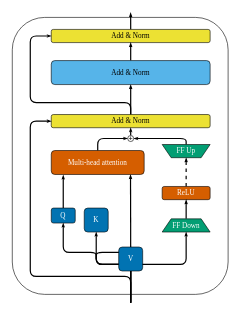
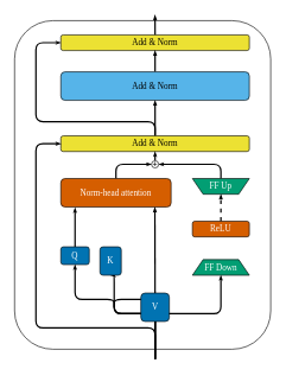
- <mxCell id="28" value="&lt;span style=&quot;font-family: EHUSans;&quot;&gt;FF Up&lt;/span&gt;" style="shape=trapezoid;perimeter=trapezoidPerimeter;whiteSpace=wrap;html=1;fixedSize=1;size=15;fillColor=#029e73;flipV=1;fontColor=#FFFFFF;" vertex="1" parent="1"><mxGeometry x="270" y="240" width="80" height="22" as="geometry" /></mxCell>
+ <mxCell id="28" value="&lt;span style=&quot;font-family: EHUSans;&quot;&gt;FF Up&lt;/span&gt;" style="shape=trapezoid;perimeter=trapezoidPerimeter;whiteSpace=wrap;html=1;fixedSize=1;size=15;fillColor=#029e73;flipV=1;fontColor=#FFFFFF;" vertex="1" parent="1"><mxGeometry x="270" y="250" width="80" height="22" as="geometry" /></mxCell>
- <mxCell id="22" value="Multi-head attention" style="rounded=1;whiteSpace=wrap;html=1;fillColor=#d55e00;fontFamily=EHUSans;fontStyle=0;fontColor=#FFFFFF;" parent="1" vertex="1"><mxGeometry x="85" y="250" width="155" height="40" as="geometry" /></mxCell>
+ <mxCell id="22" value="Norm-head attention" style="rounded=1;whiteSpace=wrap;html=1;fillColor=#d55e00;fontFamily=EHUSans;fontStyle=0;fontColor=#FFFFFF;" parent="1" vertex="1"><mxGeometry x="85" y="250" width="155" height="40" as="geometry" /></mxCell>
- <mxCell id="25" style="edgeStyle=orthogonalEdgeStyle;jumpSize=1;html=1;exitX=0.5;exitY=0;exitDx=0;exitDy=0;entryX=0.5;entryY=1;entryDx=0;entryDy=0;strokeWidth=2;endArrow=classicThin;endFill=1;endSize=1;elbow=vertical;" edge="1" parent="1" source="26" target="24"><mxGeometry relative="1" as="geometry" /></mxCell>
- <mxCell id="18" value="&lt;font color=&quot;#ffffff&quot;&gt;K&lt;/font&gt;" style="rounded=1;whiteSpace=wrap;html=1;fillColor=#0173b2;fontFamily=EHUSans;fontStyle=0" parent="1" vertex="1"><mxGeometry x="140" y="346" width="40" height="40" as="geometry" /></mxCell>
+ <mxCell id="18" value="&lt;font color=&quot;#ffffff&quot;&gt;K&lt;/font&gt;" style="rounded=1;whiteSpace=wrap;html=1;fillColor=#0173b2;fontFamily=EHUSans;fontStyle=0" parent="1" vertex="1"><mxGeometry x="140" y="346" width="30" height="40" as="geometry" /></mxCell>
